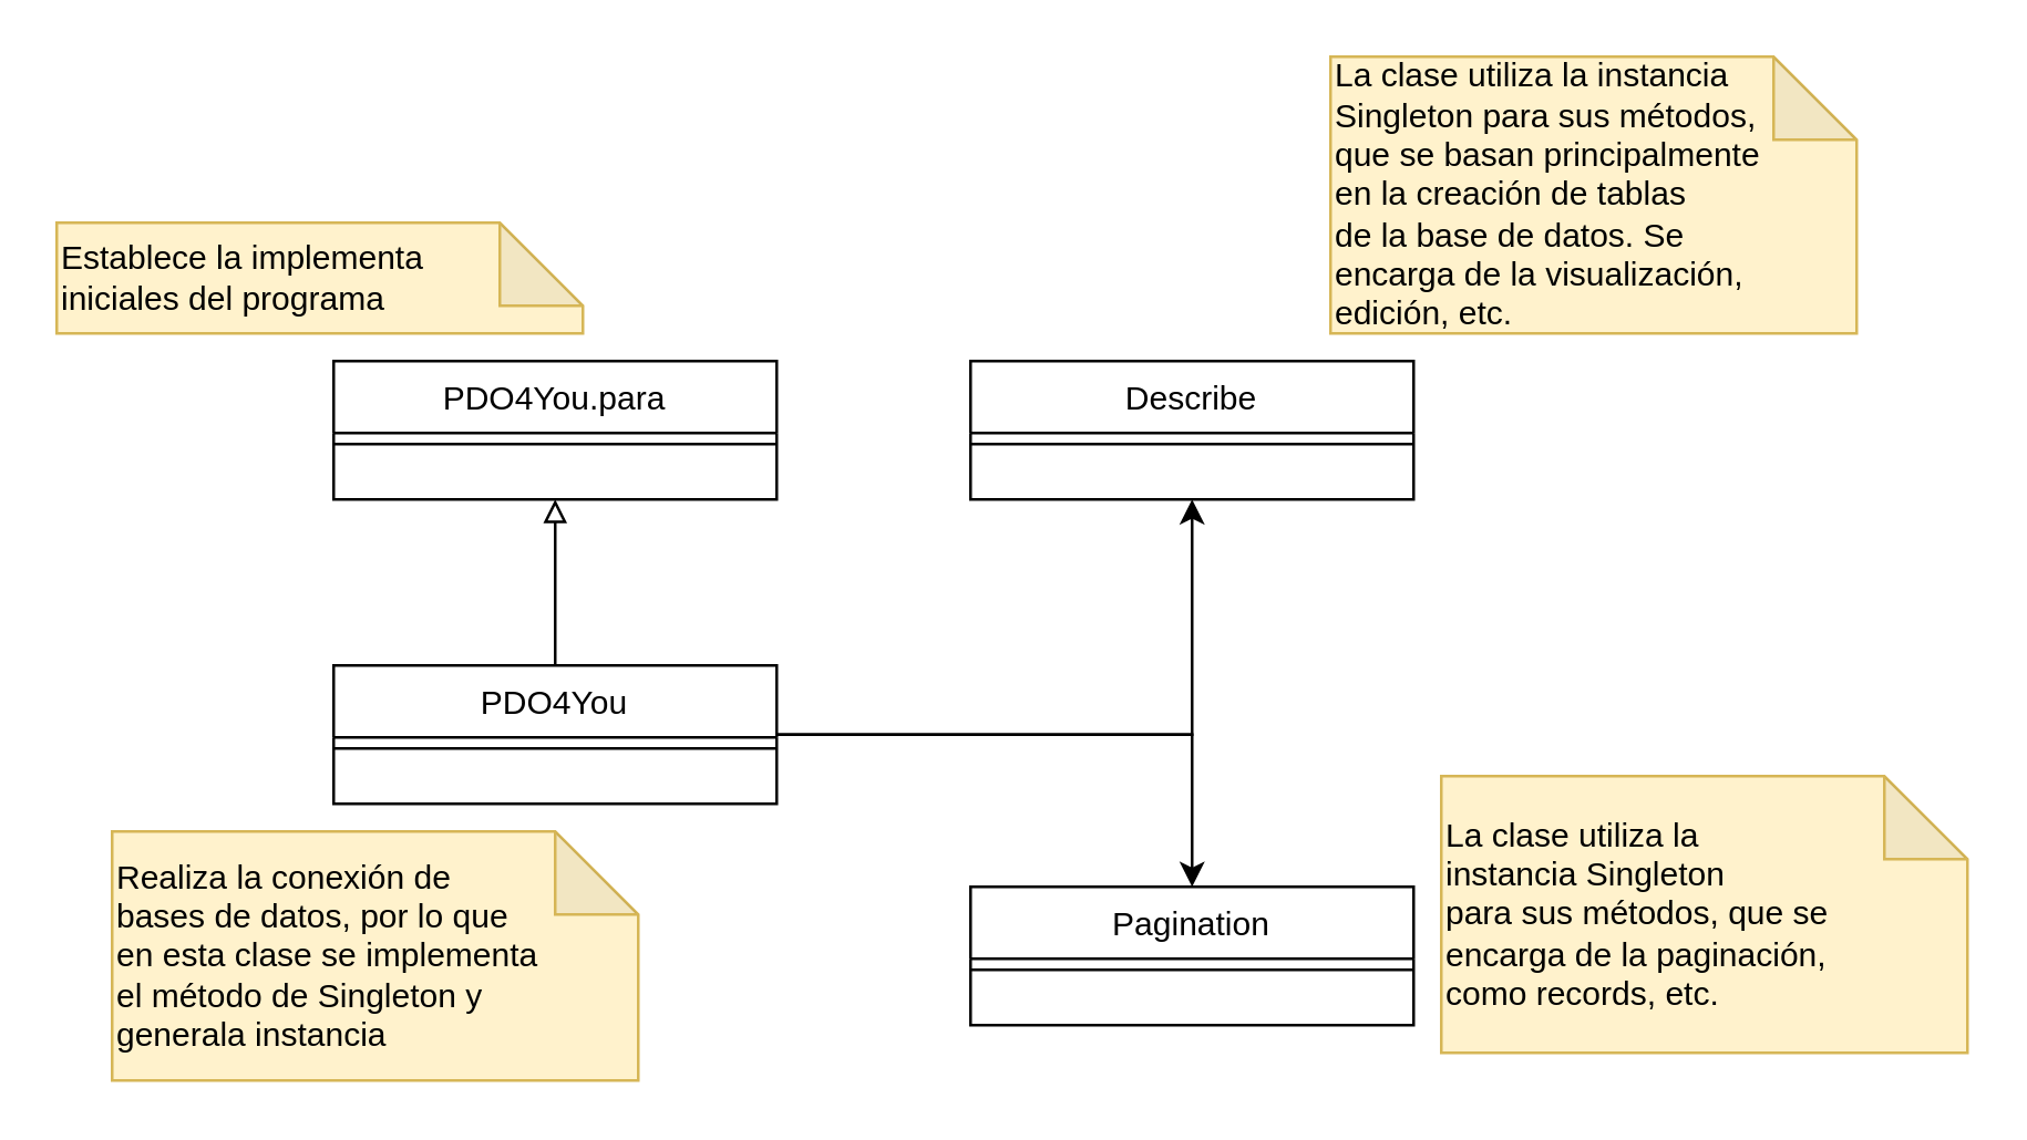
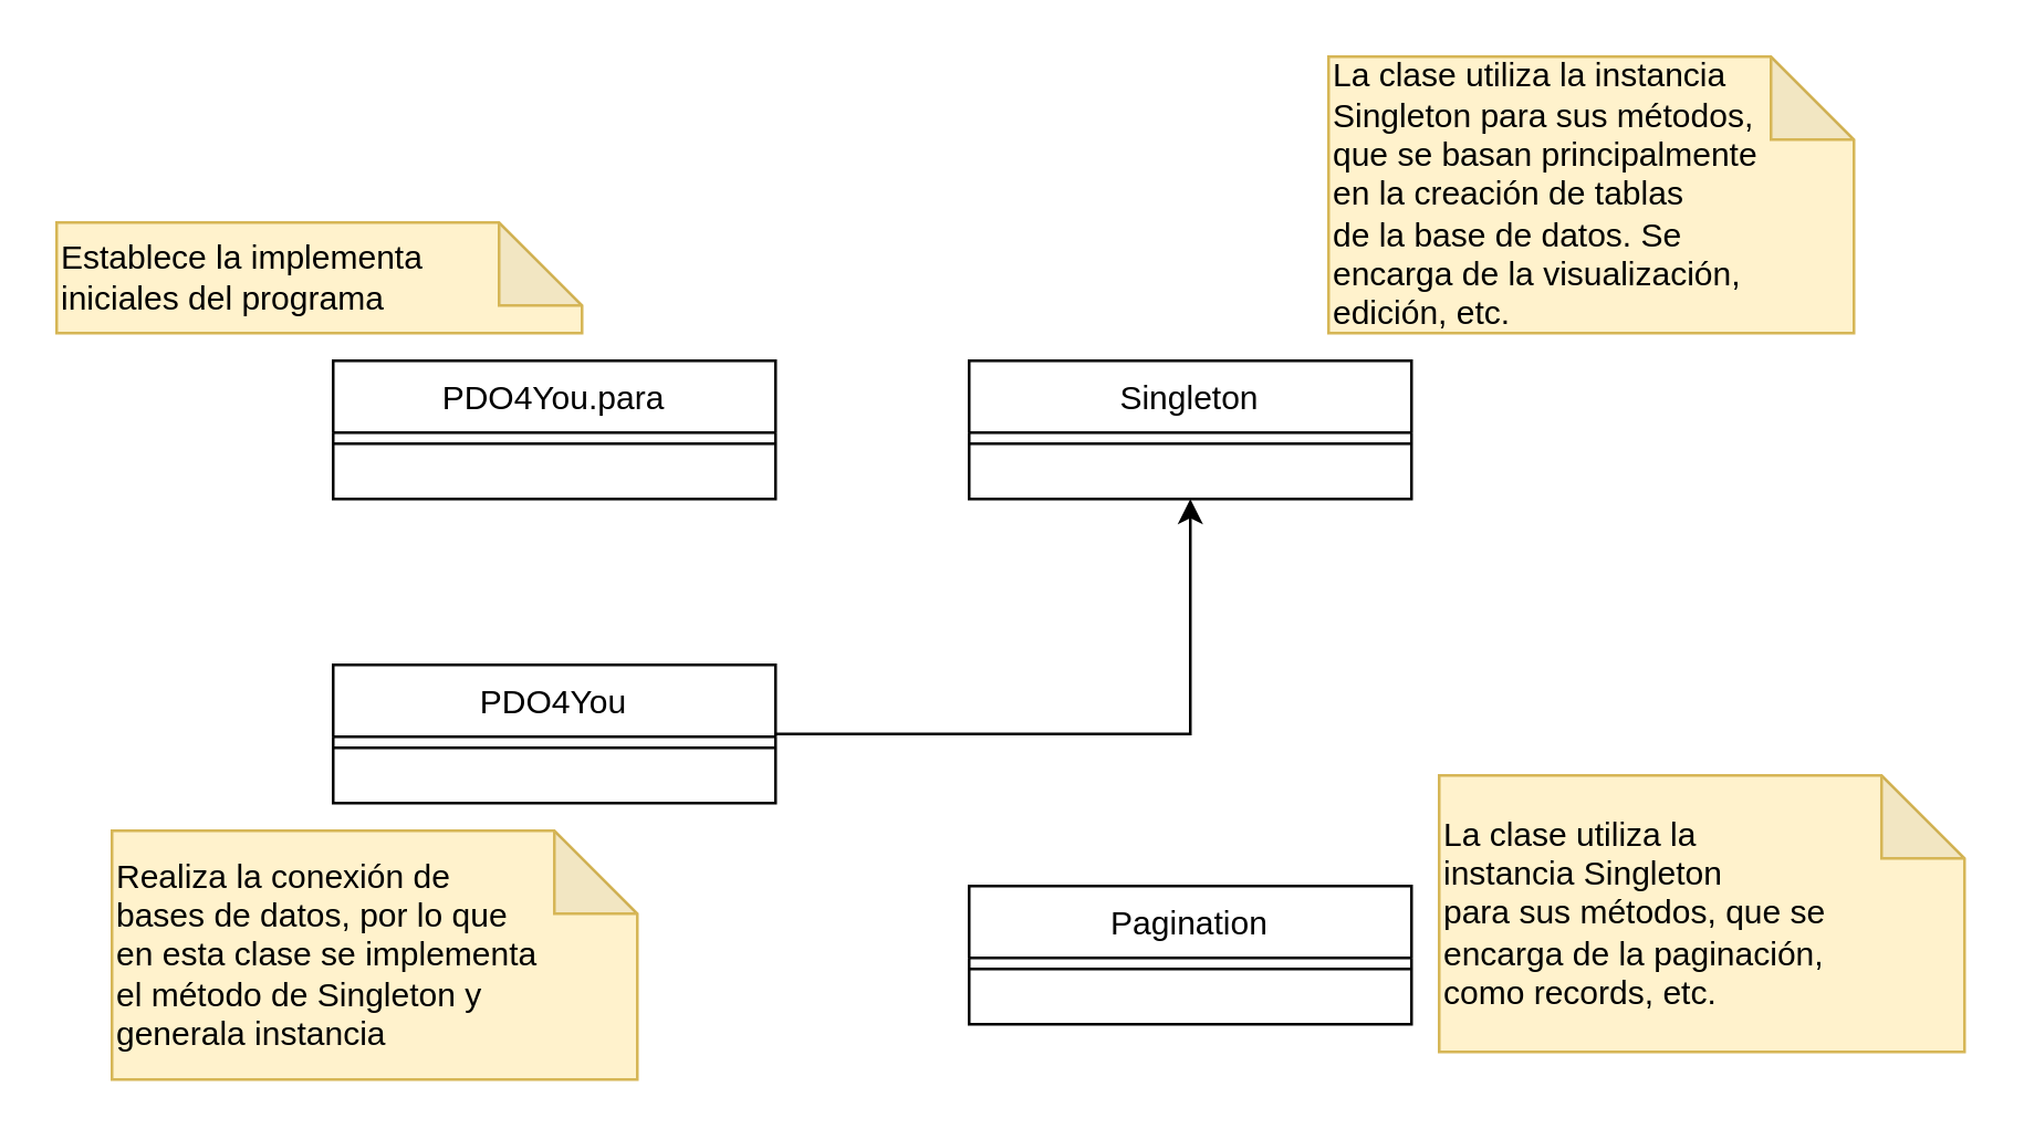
- <mxCell id="2" value="Describe" style="swimlane;fontStyle=0;align=center;verticalAlign=top;childLayout=stackLayout;horizontal=1;startSize=26;horizontalStack=0;resizeParent=1;resizeLast=0;collapsible=1;marginBottom=0;rounded=0;shadow=0;strokeWidth=1;" parent="1" vertex="1"><mxGeometry x="350" y="130" width="160" height="50" as="geometry"><mxRectangle x="230" y="140" width="160" height="26" as="alternateBounds" /></mxGeometry></mxCell>
+ <mxCell id="2" value="Singleton" style="swimlane;fontStyle=0;align=center;verticalAlign=top;childLayout=stackLayout;horizontal=1;startSize=26;horizontalStack=0;resizeParent=1;resizeLast=0;collapsible=1;marginBottom=0;rounded=0;shadow=0;strokeWidth=1;" parent="1" vertex="1"><mxGeometry x="350" y="130" width="160" height="50" as="geometry"><mxRectangle x="230" y="140" width="160" height="26" as="alternateBounds" /></mxGeometry></mxCell>
- <mxCell id="6" style="edgeStyle=orthogonalEdgeStyle;rounded=0;orthogonalLoop=1;jettySize=auto;html=1;entryX=0.5;entryY=1;entryDx=0;entryDy=0;endArrow=block;endFill=0;" edge="1" parent="1" source="9" target="4"><mxGeometry relative="1" as="geometry" /></mxCell>
- <mxCell id="7" style="edgeStyle=orthogonalEdgeStyle;rounded=0;orthogonalLoop=1;jettySize=auto;html=1;entryX=0.5;entryY=0;entryDx=0;entryDy=0;" edge="1" parent="1" source="9" target="11"><mxGeometry relative="1" as="geometry" /></mxCell>
